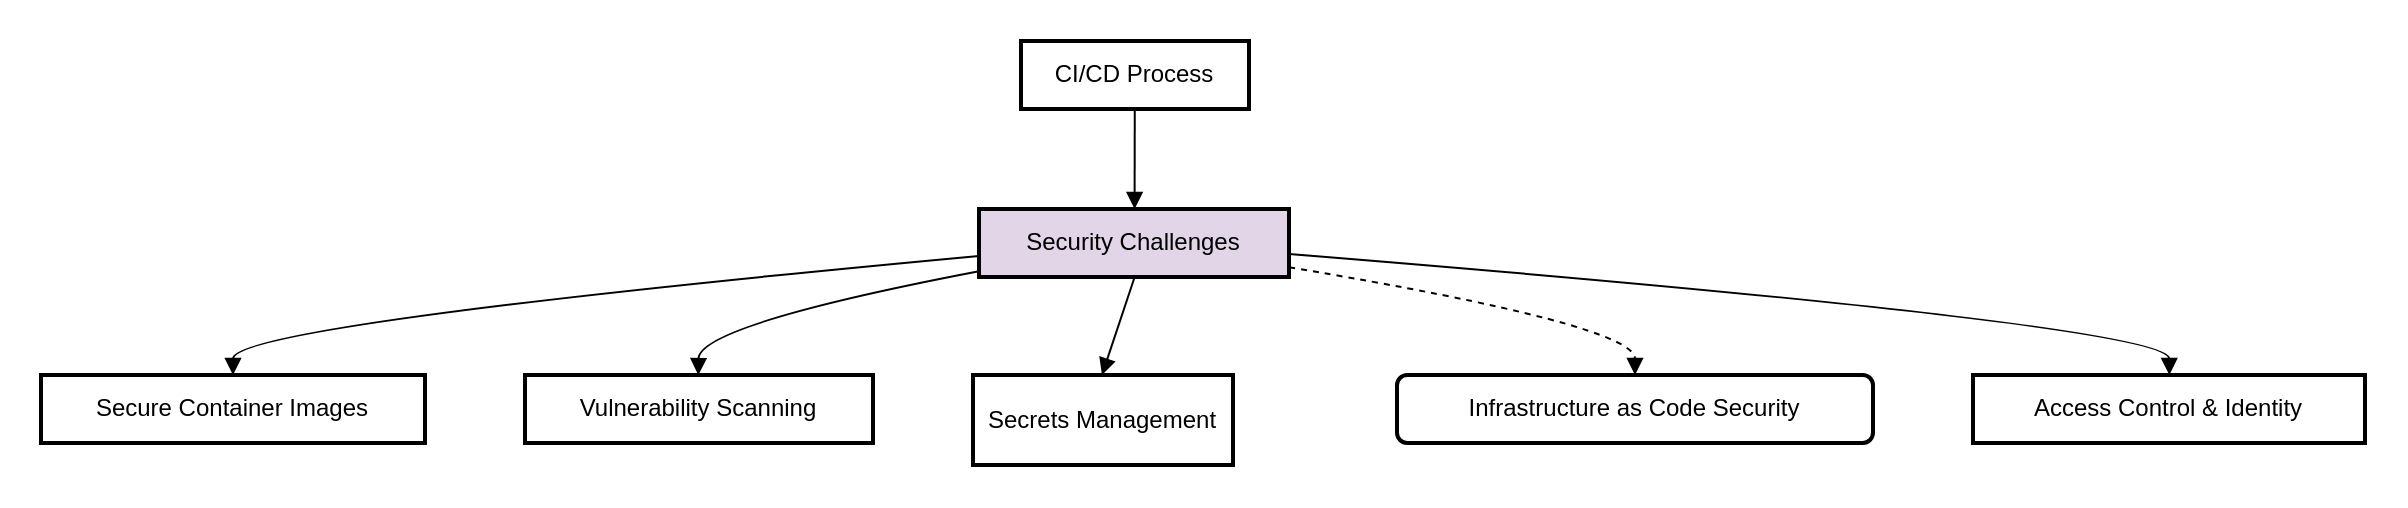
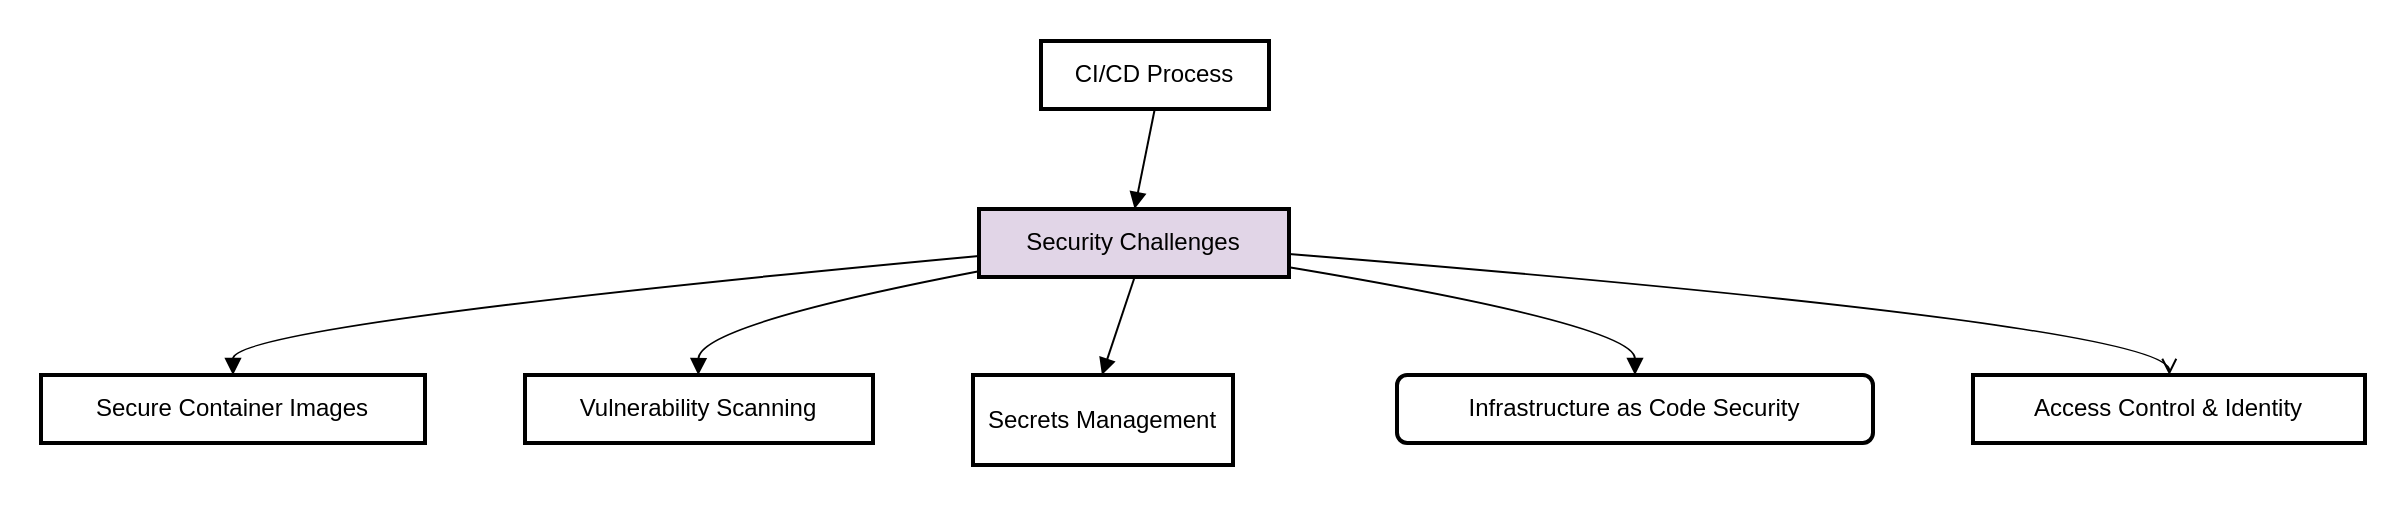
- <mxCell id="2" value="CI/CD Process" style="whiteSpace=wrap;strokeWidth=2;" vertex="1" parent="1"><mxGeometry x="510" width="114" height="34" as="geometry" y="20" /></mxCell>
+ <mxCell id="2" value="CI/CD Process" style="whiteSpace=wrap;strokeWidth=2;" vertex="1" parent="1"><mxGeometry x="520" y="20" width="114" height="34" as="geometry" /></mxCell>
- <mxCell id="13" value="" style="curved=1;startArrow=none;endArrow=block;exitX=1.002;exitY=0.858;entryX=0.5;entryY=0;dashed=1;" edge="1" parent="1" source="3" target="7"><mxGeometry relative="1" as="geometry"><Array as="points"><mxPoint x="817" y="162" /></Array></mxGeometry></mxCell>
+ <mxCell id="13" value="" style="curved=1;startArrow=none;endArrow=block;exitX=1.002;exitY=0.858;entryX=0.5;entryY=0;" edge="1" parent="1" source="3" target="7"><mxGeometry relative="1" as="geometry"><Array as="points"><mxPoint x="817" y="162" /></Array></mxGeometry></mxCell>
- <mxCell id="14" value="" style="curved=1;startArrow=none;endArrow=block;exitX=1.002;exitY=0.662;entryX=0.501;entryY=0;" edge="1" parent="1" source="3" target="8"><mxGeometry relative="1" as="geometry"><Array as="points"><mxPoint x="1084" y="162" /></Array></mxGeometry></mxCell>
+ <mxCell id="14" value="" style="curved=1;startArrow=none;endArrow=open;exitX=1.002;exitY=0.662;entryX=0.501;entryY=0;" edge="1" parent="1" source="3" target="8"><mxGeometry relative="1" as="geometry"><Array as="points"><mxPoint x="1084" y="162" /></Array></mxGeometry></mxCell>
